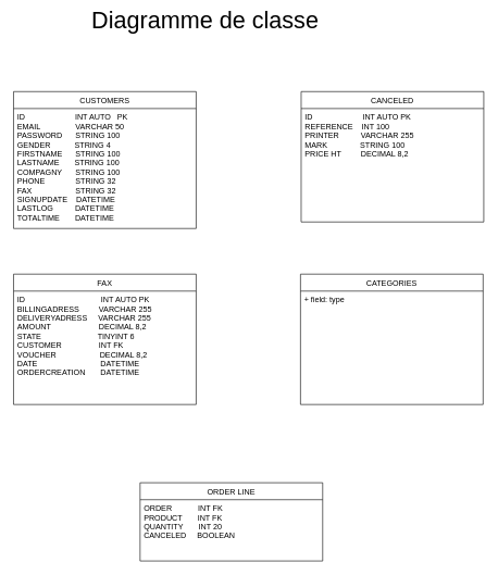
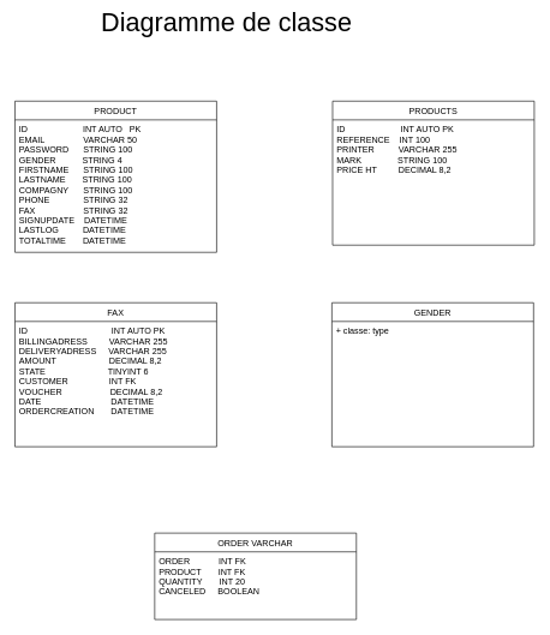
- <mxCell id="5" value="CUSTOMERS" style="swimlane;fontStyle=0;childLayout=stackLayout;horizontal=1;startSize=26;fillColor=none;horizontalStack=0;resizeParent=1;resizeParentMax=0;resizeLast=0;collapsible=1;marginBottom=0;" vertex="1" parent="1"><mxGeometry x="20" y="140" width="280" height="210" as="geometry" /></mxCell>
+ <mxCell id="5" value="PRODUCT" style="swimlane;fontStyle=0;childLayout=stackLayout;horizontal=1;startSize=26;fillColor=none;horizontalStack=0;resizeParent=1;resizeParentMax=0;resizeLast=0;collapsible=1;marginBottom=0;" vertex="1" parent="1"><mxGeometry x="20" y="140" width="280" height="210" as="geometry" /></mxCell>
- <mxCell id="3" value="CANCELED" style="swimlane;fontStyle=0;childLayout=stackLayout;horizontal=1;startSize=26;fillColor=none;horizontalStack=0;resizeParent=1;resizeParentMax=0;resizeLast=0;collapsible=1;marginBottom=0;" vertex="1" parent="1"><mxGeometry x="461" y="140" width="280" height="200" as="geometry" /></mxCell>
+ <mxCell id="3" value="PRODUCTS" style="swimlane;fontStyle=0;childLayout=stackLayout;horizontal=1;startSize=26;fillColor=none;horizontalStack=0;resizeParent=1;resizeParentMax=0;resizeLast=0;collapsible=1;marginBottom=0;" vertex="1" parent="1"><mxGeometry x="461" y="140" width="280" height="200" as="geometry" /></mxCell>
- <mxCell id="9" value="CATEGORIES" style="swimlane;fontStyle=0;childLayout=stackLayout;horizontal=1;startSize=26;fillColor=none;horizontalStack=0;resizeParent=1;resizeParentMax=0;resizeLast=0;collapsible=1;marginBottom=0;" vertex="1" parent="1"><mxGeometry x="460" y="420" width="280" height="200" as="geometry" /></mxCell>
+ <mxCell id="9" value="GENDER" style="swimlane;fontStyle=0;childLayout=stackLayout;horizontal=1;startSize=26;fillColor=none;horizontalStack=0;resizeParent=1;resizeParentMax=0;resizeLast=0;collapsible=1;marginBottom=0;" vertex="1" parent="1"><mxGeometry x="460" y="420" width="280" height="200" as="geometry" /></mxCell>
- <mxCell id="10" value="+ field: type" style="text;strokeColor=none;fillColor=none;align=left;verticalAlign=top;spacingLeft=4;spacingRight=4;overflow=hidden;rotatable=0;points=[[0,0.5],[1,0.5]];portConstraint=eastwest;" vertex="1" parent="9"><mxGeometry y="26" width="280" height="174" as="geometry" /></mxCell>
+ <mxCell id="10" value="+ classe: type" style="text;strokeColor=none;fillColor=none;align=left;verticalAlign=top;spacingLeft=4;spacingRight=4;overflow=hidden;rotatable=0;points=[[0,0.5],[1,0.5]];portConstraint=eastwest;" vertex="1" parent="9"><mxGeometry y="26" width="280" height="174" as="geometry" /></mxCell>
- <mxCell id="11" value="ORDER LINE" style="swimlane;fontStyle=0;childLayout=stackLayout;horizontal=1;startSize=26;fillColor=none;horizontalStack=0;resizeParent=1;resizeParentMax=0;resizeLast=0;collapsible=1;marginBottom=0;" vertex="1" parent="1"><mxGeometry x="214" y="740" width="280" height="120" as="geometry" /></mxCell>
+ <mxCell id="11" value="ORDER VARCHAR" style="swimlane;fontStyle=0;childLayout=stackLayout;horizontal=1;startSize=26;fillColor=none;horizontalStack=0;resizeParent=1;resizeParentMax=0;resizeLast=0;collapsible=1;marginBottom=0;" vertex="1" parent="1"><mxGeometry x="214" y="740" width="280" height="120" as="geometry" /></mxCell>
